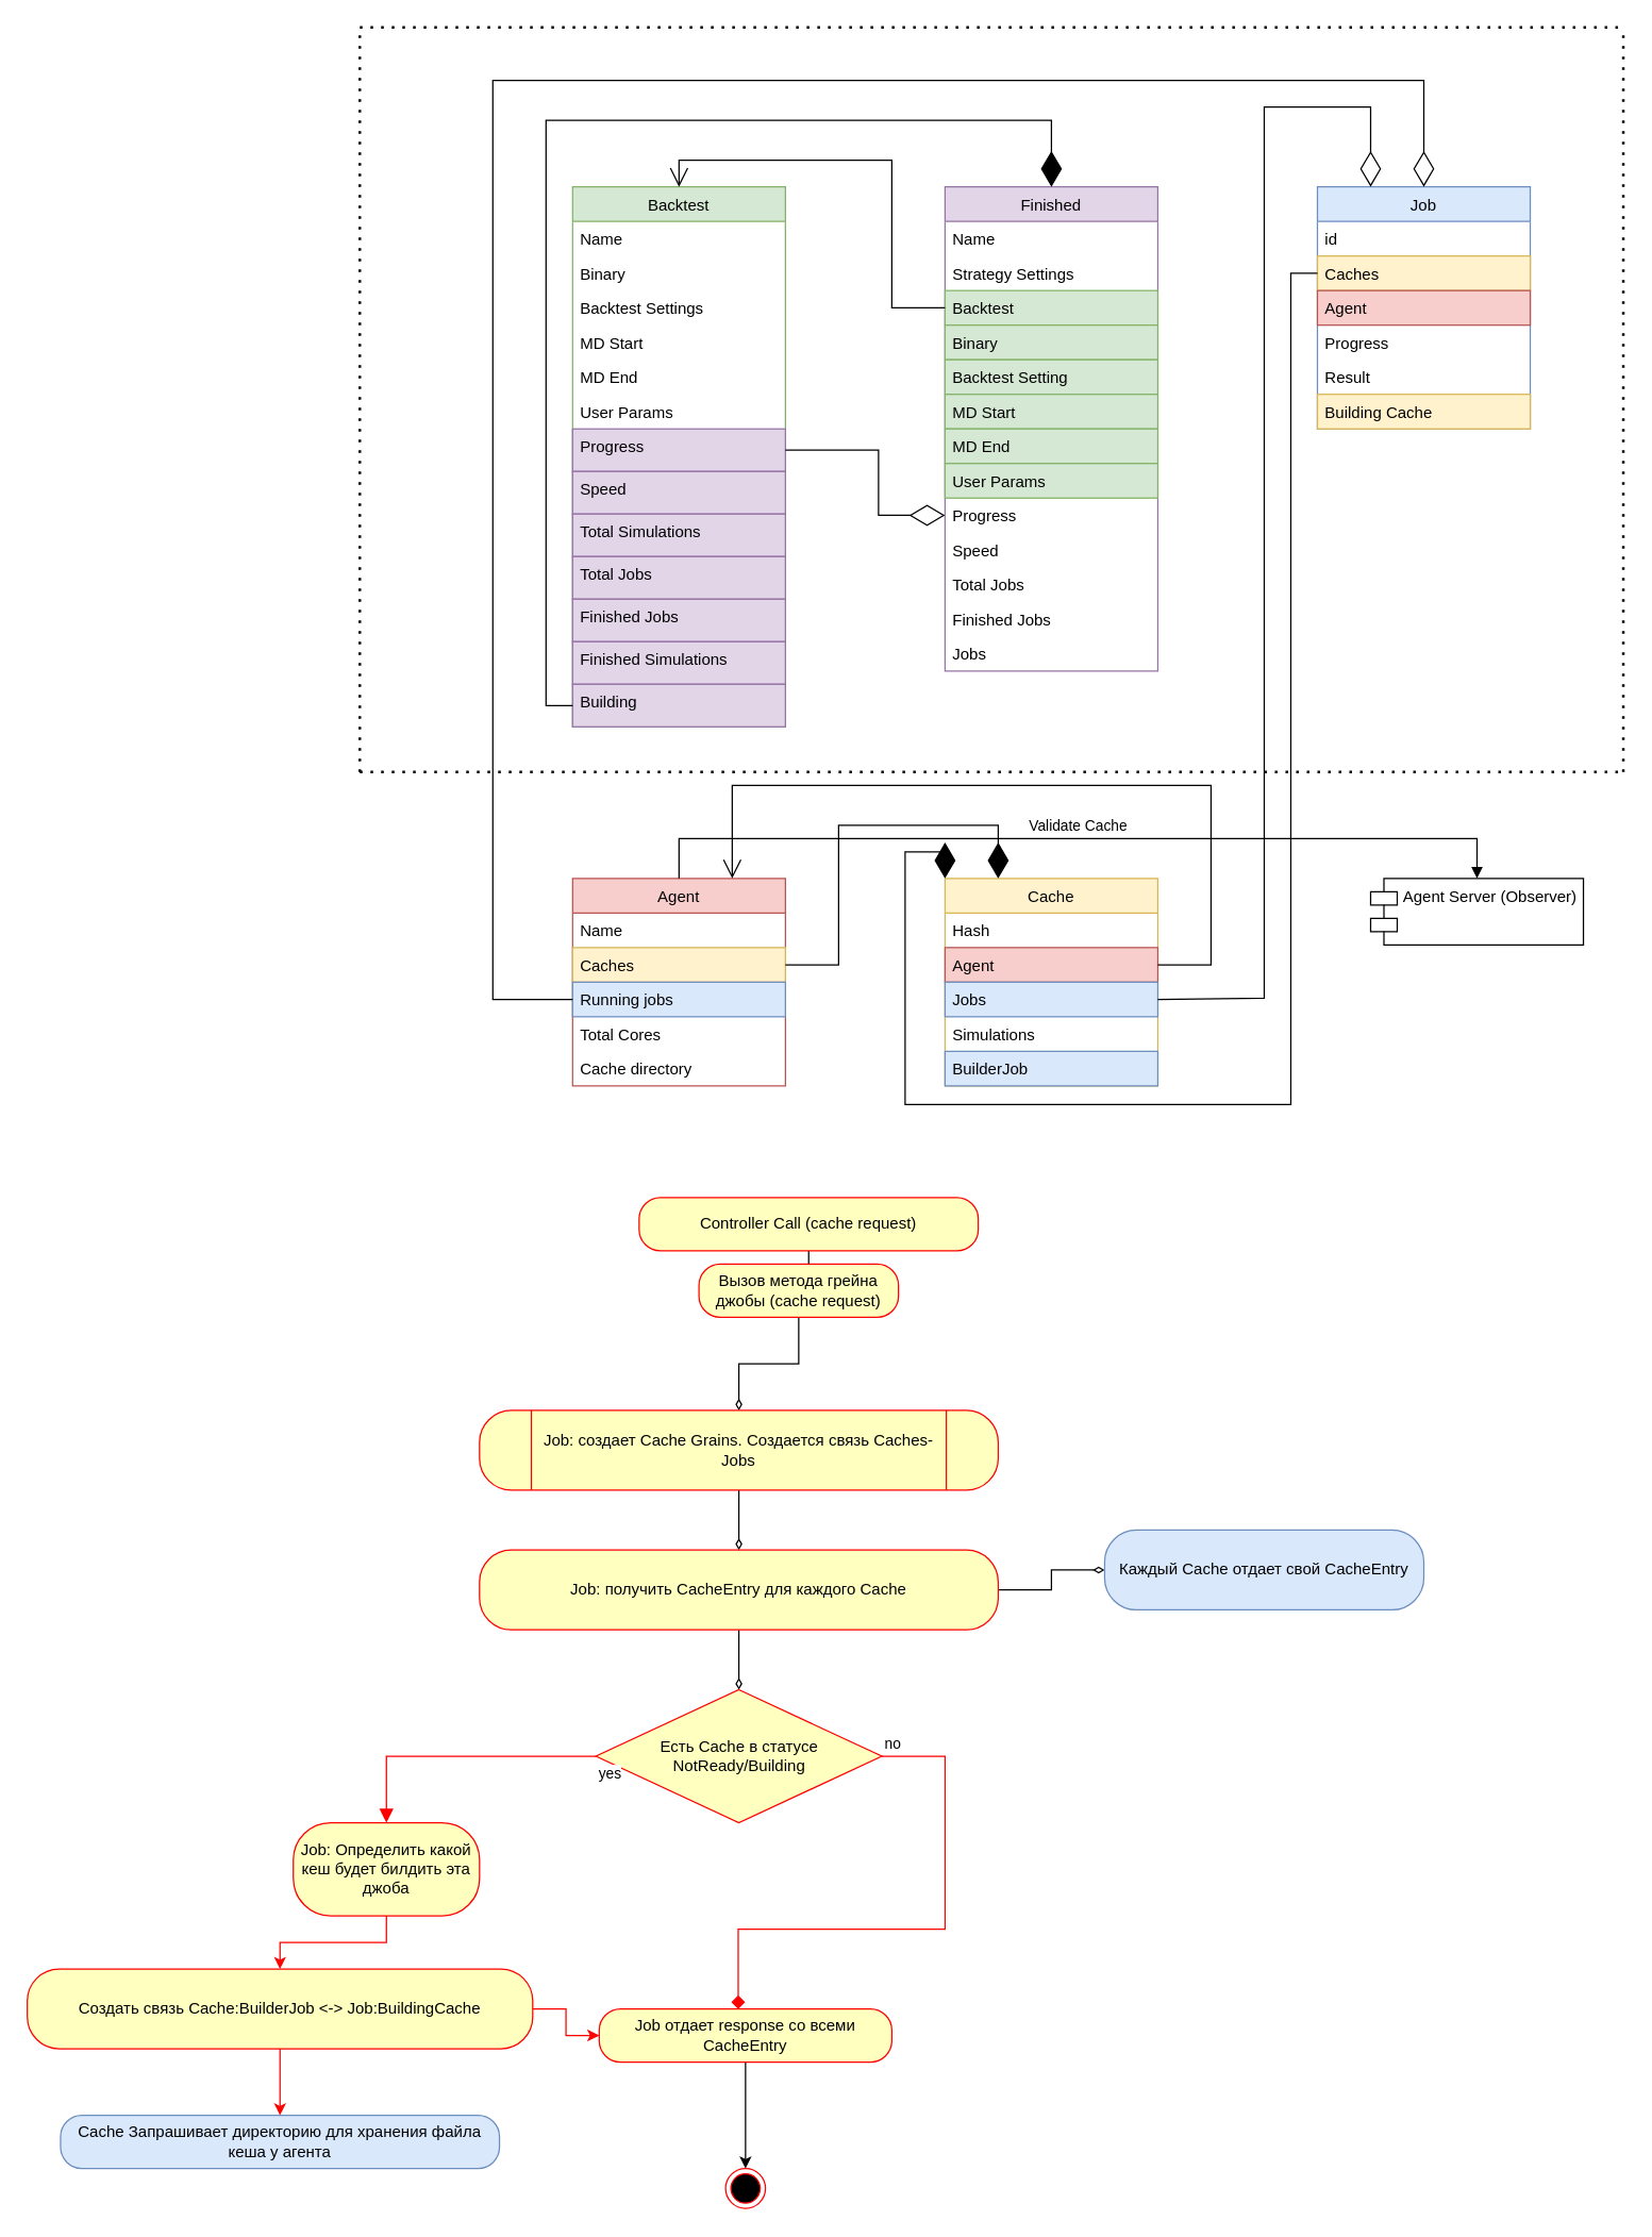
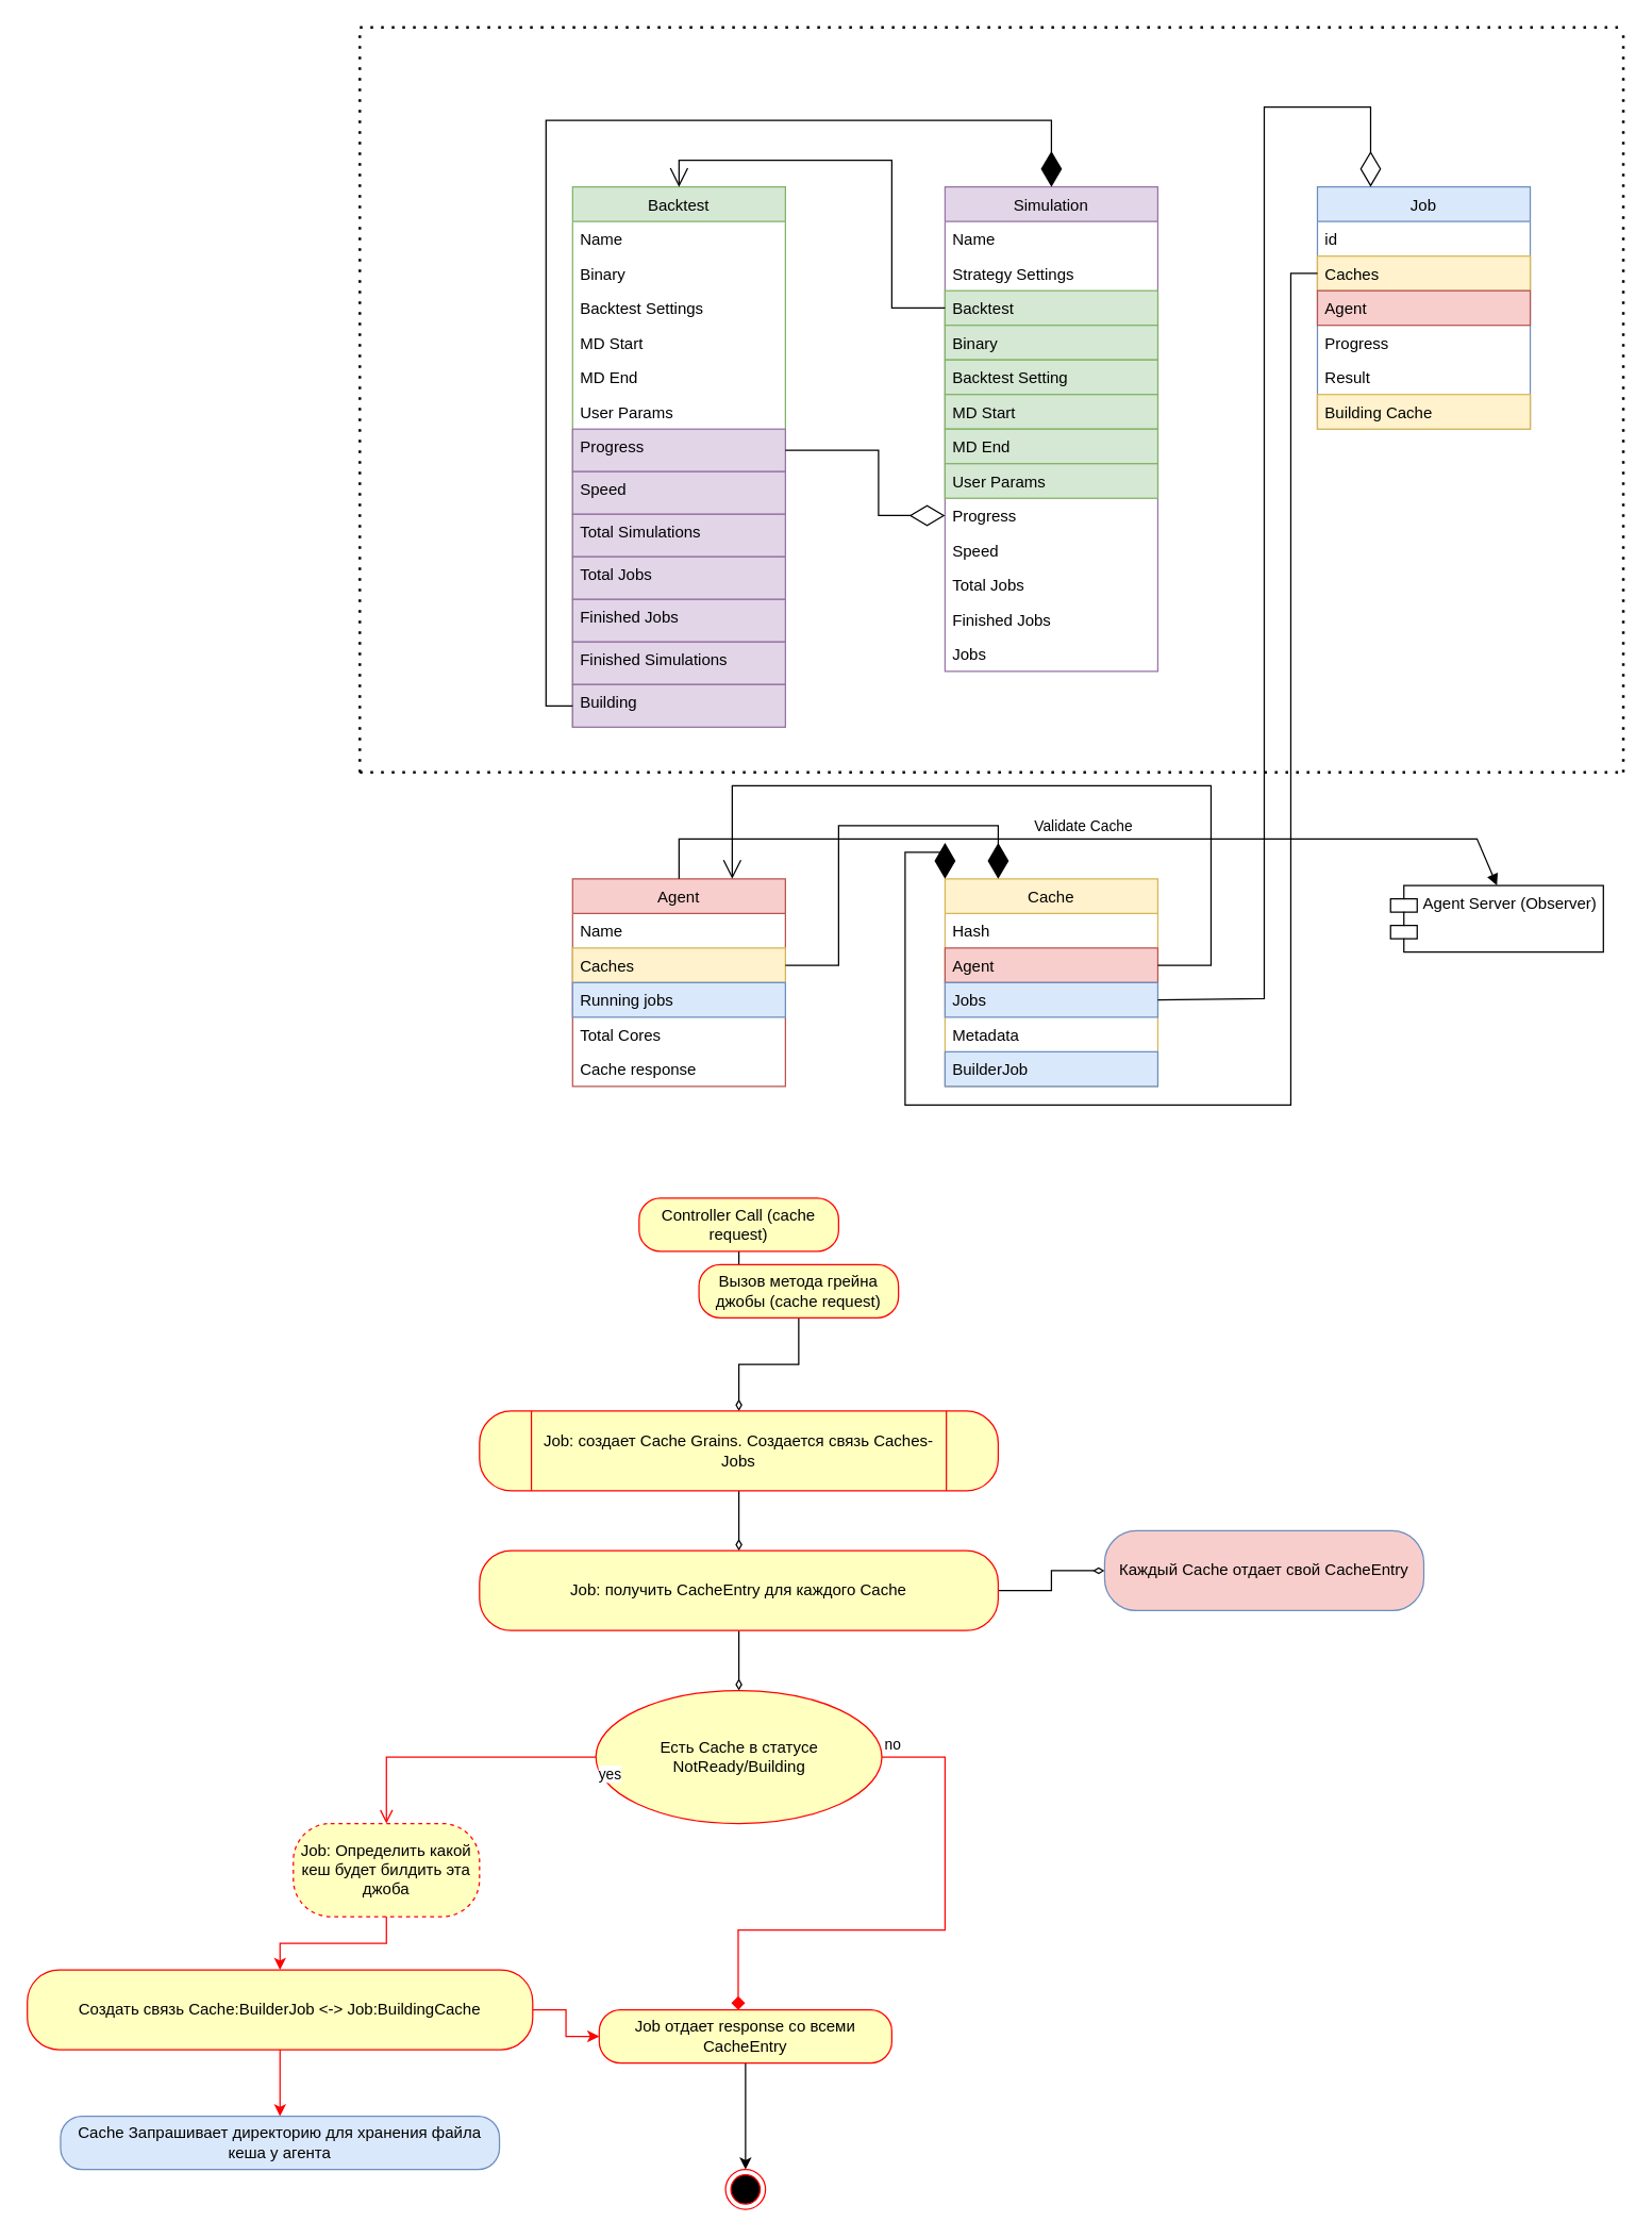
- <mxCell id="54" value="" style="endArrow=diamondThin;endFill=0;endSize=24;html=1;rounded=0;exitX=0;exitY=0.5;exitDx=0;exitDy=0;entryX=0.5;entryY=0;entryDx=0;entryDy=0;" edge="1" parent="1" source="36" target="45"><mxGeometry width="160" relative="1" as="geometry"><mxPoint x="390" y="870" as="sourcePoint" /><mxPoint x="950" y="360" as="targetPoint" /><Array as="points"><mxPoint x="370" y="751" /><mxPoint x="370" y="60" /><mxPoint x="1070" y="60" /></Array></mxGeometry></mxCell>
- <mxCell id="16" value="Finished" style="swimlane;fontStyle=0;childLayout=stackLayout;horizontal=1;startSize=26;fillColor=#e1d5e7;horizontalStack=0;resizeParent=1;resizeParentMax=0;resizeLast=0;collapsible=1;marginBottom=0;strokeColor=#9673a6;" parent="1" vertex="1"><mxGeometry x="710" y="140" width="160" height="364" as="geometry" /></mxCell>
+ <mxCell id="16" value="Simulation" style="swimlane;fontStyle=0;childLayout=stackLayout;horizontal=1;startSize=26;fillColor=#e1d5e7;horizontalStack=0;resizeParent=1;resizeParentMax=0;resizeLast=0;collapsible=1;marginBottom=0;strokeColor=#9673a6;" parent="1" vertex="1"><mxGeometry x="710" y="140" width="160" height="364" as="geometry" /></mxCell>
- <mxCell id="63" value="Agent Server (Observer)" style="shape=module;align=left;spacingLeft=20;align=center;verticalAlign=top;" vertex="1" parent="1"><mxGeometry x="1030" y="660" width="160" height="50" as="geometry" /></mxCell>
+ <mxCell id="63" value="Agent Server (Observer)" style="shape=module;align=left;spacingLeft=20;align=center;verticalAlign=top;" vertex="1" parent="1"><mxGeometry x="1045" y="665" width="160" height="50" as="geometry" /></mxCell>
- <mxCell id="43" value="Simulations" style="text;strokeColor=none;fillColor=none;align=left;verticalAlign=top;spacingLeft=4;spacingRight=4;overflow=hidden;rotatable=0;points=[[0,0.5],[1,0.5]];portConstraint=eastwest;" vertex="1" parent="39"><mxGeometry y="104" width="160" height="26" as="geometry" /></mxCell>
+ <mxCell id="43" value="Metadata" style="text;strokeColor=none;fillColor=none;align=left;verticalAlign=top;spacingLeft=4;spacingRight=4;overflow=hidden;rotatable=0;points=[[0,0.5],[1,0.5]];portConstraint=eastwest;" vertex="1" parent="39"><mxGeometry y="104" width="160" height="26" as="geometry" /></mxCell>
- <mxCell id="38" value="Cache directory" style="text;strokeColor=none;fillColor=none;align=left;verticalAlign=top;spacingLeft=4;spacingRight=4;overflow=hidden;rotatable=0;points=[[0,0.5],[1,0.5]];portConstraint=eastwest;" vertex="1" parent="33"><mxGeometry y="130" width="160" height="26" as="geometry" /></mxCell>
+ <mxCell id="38" value="Cache response" style="text;strokeColor=none;fillColor=none;align=left;verticalAlign=top;spacingLeft=4;spacingRight=4;overflow=hidden;rotatable=0;points=[[0,0.5],[1,0.5]];portConstraint=eastwest;" vertex="1" parent="33"><mxGeometry y="130" width="160" height="26" as="geometry" /></mxCell>
- <mxCell id="62" value="Controller Call (cache request)" style="rounded=1;whiteSpace=wrap;html=1;arcSize=40;fontColor=#000000;fillColor=#ffffc0;strokeColor=#ff0000;" vertex="1" parent="1"><mxGeometry x="480" y="900" width="255" height="40" as="geometry" /></mxCell>
+ <mxCell id="62" value="Controller Call (cache request)" style="rounded=1;whiteSpace=wrap;html=1;arcSize=40;fontColor=#000000;fillColor=#ffffc0;strokeColor=#ff0000;" vertex="1" parent="1"><mxGeometry x="480" y="900" width="150" height="40" as="geometry" /></mxCell>
- <mxCell id="77" value="Каждый Cache отдает свой CacheEntry" style="whiteSpace=wrap;html=1;fillColor=#dae8fc;strokeColor=#6c8ebf;rounded=1;arcSize=40;" vertex="1" parent="1"><mxGeometry x="830" y="1150" width="240" height="60" as="geometry" /></mxCell>
+ <mxCell id="77" value="Каждый Cache отдает свой CacheEntry" style="whiteSpace=wrap;html=1;fillColor=#f8cecc;strokeColor=#6c8ebf;rounded=1;arcSize=40;" vertex="1" parent="1"><mxGeometry x="830" y="1150" width="240" height="60" as="geometry" /></mxCell>
- <mxCell id="72" value="Есть Cache в статусе NotReady/Building" style="rhombus;whiteSpace=wrap;html=1;fillColor=#ffffc0;strokeColor=#ff0000;" vertex="1" parent="1"><mxGeometry x="447.5" y="1270" width="215" height="100" as="geometry" /></mxCell>
+ <mxCell id="72" value="Есть Cache в статусе NotReady/Building" style="ellipse;whiteSpace=wrap;html=1;fillColor=#ffffc0;strokeColor=#ff0000;" vertex="1" parent="1"><mxGeometry x="447.5" y="1270" width="215" height="100" as="geometry" /></mxCell>
- <mxCell id="74" value="yes" style="edgeStyle=orthogonalEdgeStyle;html=1;align=left;verticalAlign=top;endArrow=block;endSize=8;strokeColor=#ff0000;rounded=0;entryX=0.5;entryY=0;entryDx=0;entryDy=0;" edge="1" source="72" parent="1" target="80"><mxGeometry x="-1" relative="1" as="geometry"><mxPoint x="290" y="1360" as="targetPoint" /><Array as="points"><mxPoint x="290" y="1320" /></Array></mxGeometry></mxCell>
+ <mxCell id="74" value="yes" style="edgeStyle=orthogonalEdgeStyle;html=1;align=left;verticalAlign=top;endArrow=open;endSize=8;strokeColor=#ff0000;rounded=0;entryX=0.5;entryY=0;entryDx=0;entryDy=0;" edge="1" source="72" parent="1" target="80"><mxGeometry x="-1" relative="1" as="geometry"><mxPoint x="290" y="1360" as="targetPoint" /><Array as="points"><mxPoint x="290" y="1320" /></Array></mxGeometry></mxCell>
- <mxCell id="80" value="Job: Определить какой кеш будет билдить эта джоба" style="rounded=1;whiteSpace=wrap;html=1;arcSize=40;fontColor=#000000;fillColor=#ffffc0;strokeColor=#ff0000;" vertex="1" parent="1"><mxGeometry x="220" y="1370" width="140" height="70" as="geometry" /></mxCell>
+ <mxCell id="80" value="Job: Определить какой кеш будет билдить эта джоба" style="rounded=1;whiteSpace=wrap;html=1;arcSize=40;fontColor=#000000;fillColor=#ffffc0;strokeColor=#ff0000;dashed=1;" vertex="1" parent="1"><mxGeometry x="220" y="1370" width="140" height="70" as="geometry" /></mxCell>
